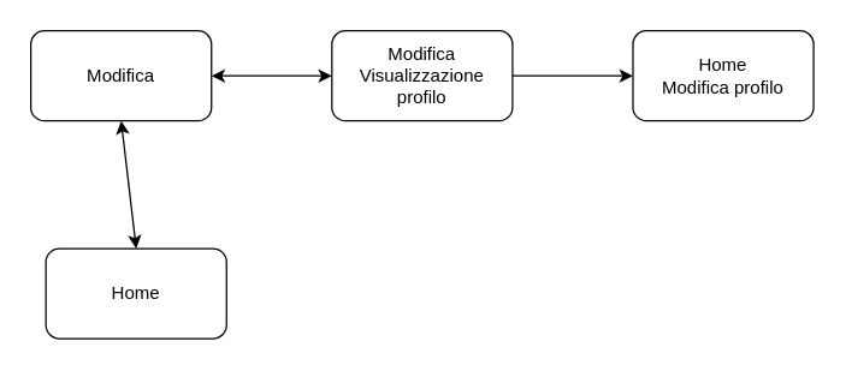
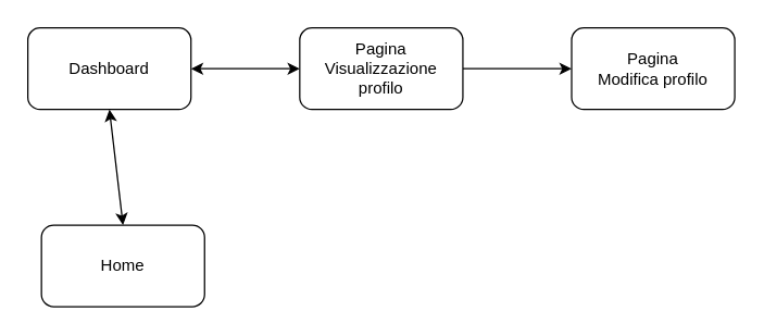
- <mxCell id="3" value="Modifica" style="whiteSpace=wrap;html=1;rounded=1;" parent="1" vertex="1"><mxGeometry x="20" y="20" width="120" height="60" as="geometry" /></mxCell>
+ <mxCell id="3" value="Dashboard" style="whiteSpace=wrap;html=1;rounded=1;" parent="1" vertex="1"><mxGeometry x="20" y="20" width="120" height="60" as="geometry" /></mxCell>
- <mxCell id="6" value="Modifica Visualizzazione profilo" style="whiteSpace=wrap;html=1;rounded=1;" parent="1" vertex="1"><mxGeometry x="220" y="20" width="120" height="60" as="geometry" /></mxCell>
+ <mxCell id="6" value="Pagina Visualizzazione profilo" style="whiteSpace=wrap;html=1;rounded=1;" parent="1" vertex="1"><mxGeometry x="220" y="20" width="120" height="60" as="geometry" /></mxCell>
- <mxCell id="8" value="Home &lt;br&gt;Modifica profilo" style="whiteSpace=wrap;html=1;rounded=1;" vertex="1" parent="1"><mxGeometry x="420" y="20" width="120" height="60" as="geometry" /></mxCell>
+ <mxCell id="8" value="Pagina &lt;br&gt;Modifica profilo" style="whiteSpace=wrap;html=1;rounded=1;" vertex="1" parent="1"><mxGeometry x="420" y="20" width="120" height="60" as="geometry" /></mxCell>
